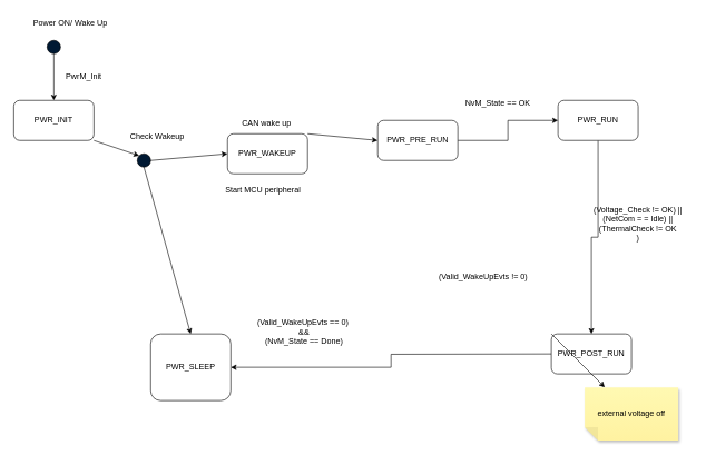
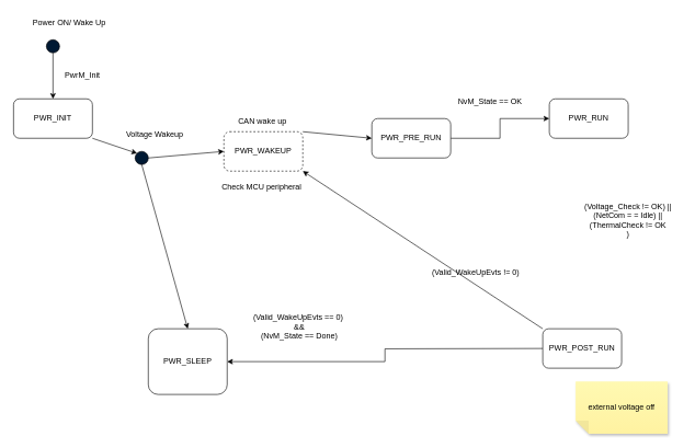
- <mxCell id="24" value="Check Wakeup" style="text;strokeColor=none;align=center;fillColor=none;html=1;verticalAlign=middle;whiteSpace=wrap;rounded=0;" vertex="1" parent="1"><mxGeometry x="175" y="190" width="120" height="30" as="geometry" /></mxCell>
+ <mxCell id="24" value="Voltage Wakeup" style="text;strokeColor=none;align=center;fillColor=none;html=1;verticalAlign=middle;whiteSpace=wrap;rounded=0;" vertex="1" parent="1"><mxGeometry x="175" y="190" width="120" height="30" as="geometry" /></mxCell>
- <mxCell id="27" value="PWR_WAKEUP" style="rounded=1;whiteSpace=wrap;html=1;" vertex="1" parent="26"><mxGeometry x="5" y="60" width="120" height="60" as="geometry" /></mxCell>
+ <mxCell id="27" value="PWR_WAKEUP" style="rounded=1;whiteSpace=wrap;html=1;dashed=1;" vertex="1" parent="26"><mxGeometry x="5" y="60" width="120" height="60" as="geometry" /></mxCell>
- <mxCell id="28" value="Start MCU peripheral" style="text;whiteSpace=wrap;html=1;" vertex="1" parent="26"><mxGeometry y="130" width="125" height="40" as="geometry" /></mxCell>
+ <mxCell id="28" value="Check MCU peripheral" style="text;whiteSpace=wrap;html=1;" vertex="1" parent="26"><mxGeometry y="130" width="125" height="40" as="geometry" /></mxCell>
- <mxCell id="4" style="edgeStyle=orthogonalEdgeStyle;rounded=0;orthogonalLoop=1;jettySize=auto;html=1;exitX=0.5;exitY=1;exitDx=0;exitDy=0;" edge="1" parent="1" source="5" target="8"><mxGeometry relative="1" as="geometry" /></mxCell>
- <mxCell id="17" value="" style="endArrow=classic;html=1;rounded=0;exitX=0;exitY=0;exitDx=0;exitDy=0;" edge="1" parent="1" source="8" target="19"><mxGeometry width="50" height="50" relative="1" as="geometry"><mxPoint x="465" y="360" as="sourcePoint" /><mxPoint x="515" y="310" as="targetPoint" /></mxGeometry></mxCell>
+ <mxCell id="17" value="" style="endArrow=classic;html=1;rounded=0;exitX=0;exitY=0;exitDx=0;exitDy=0;entryX=1;entryY=1;entryDx=0;entryDy=0;" edge="1" parent="1" source="8" target="27"><mxGeometry width="50" height="50" relative="1" as="geometry"><mxPoint x="465" y="360" as="sourcePoint" /><mxPoint x="515" y="310" as="targetPoint" /></mxGeometry></mxCell>
